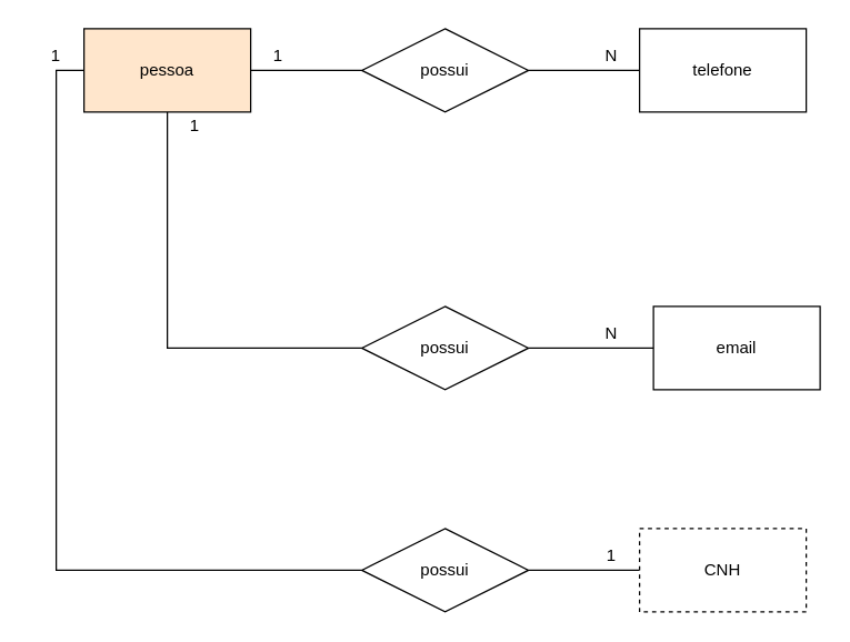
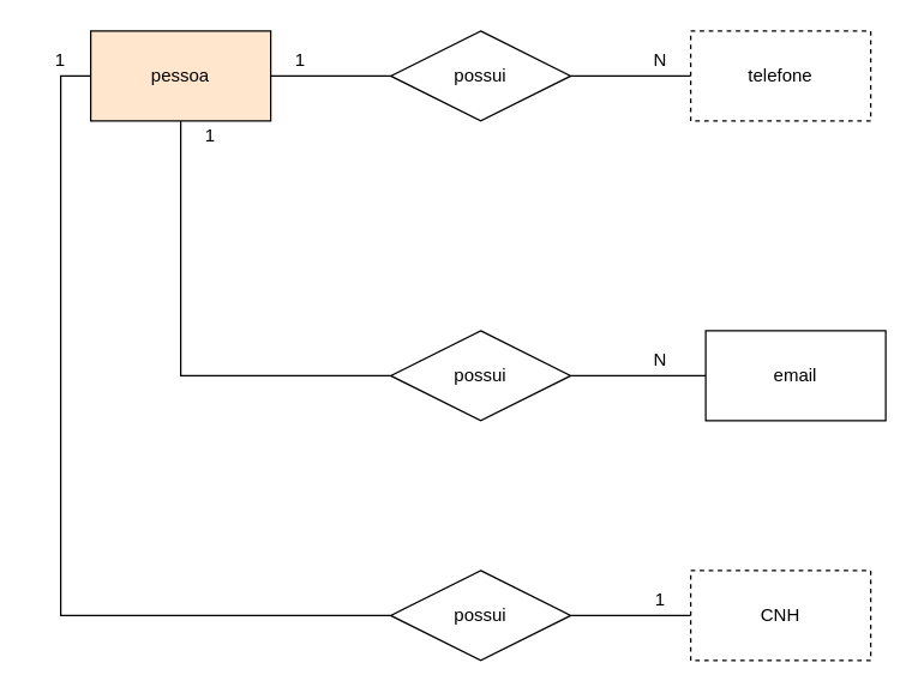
- <mxCell id="7" value="telefone" style="rounded=0;whiteSpace=wrap;html=1;" vertex="1" parent="1"><mxGeometry x="460" y="20" width="120" height="60" as="geometry" /></mxCell>
+ <mxCell id="7" value="telefone" style="rounded=0;whiteSpace=wrap;html=1;dashed=1;" vertex="1" parent="1"><mxGeometry x="460" y="20" width="120" height="60" as="geometry" /></mxCell>
